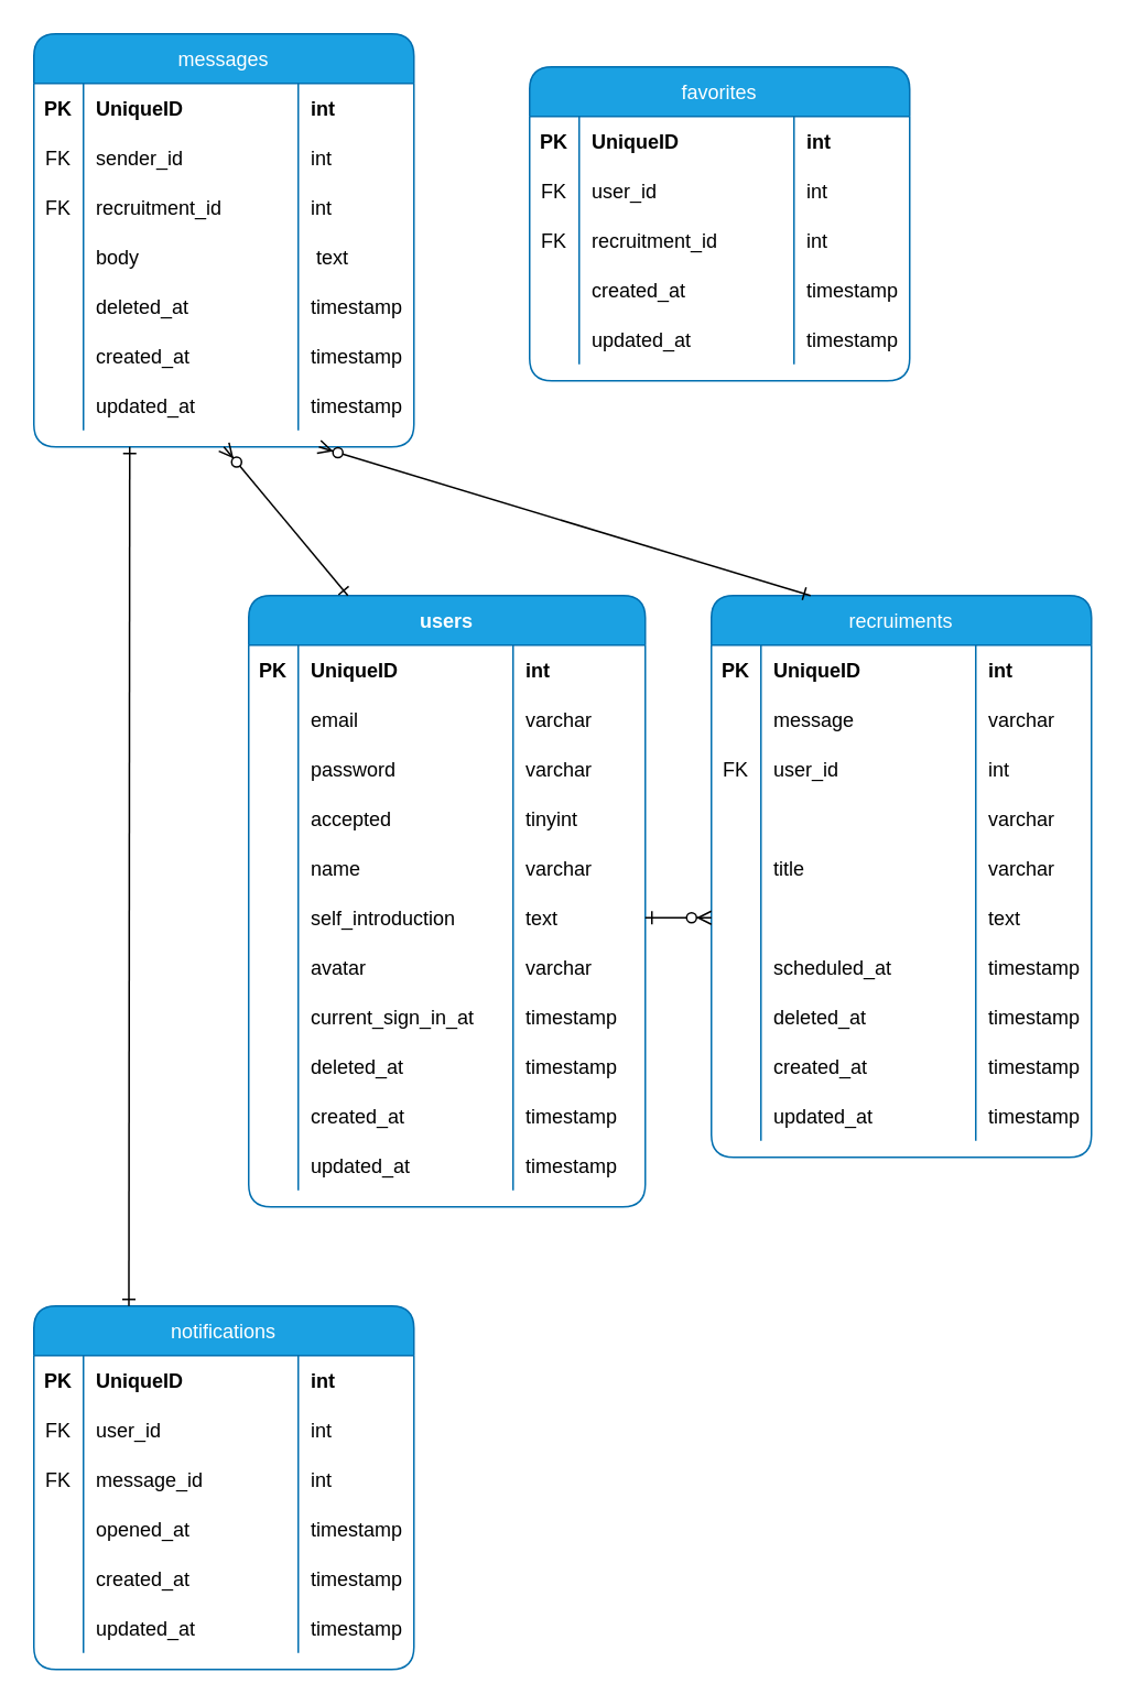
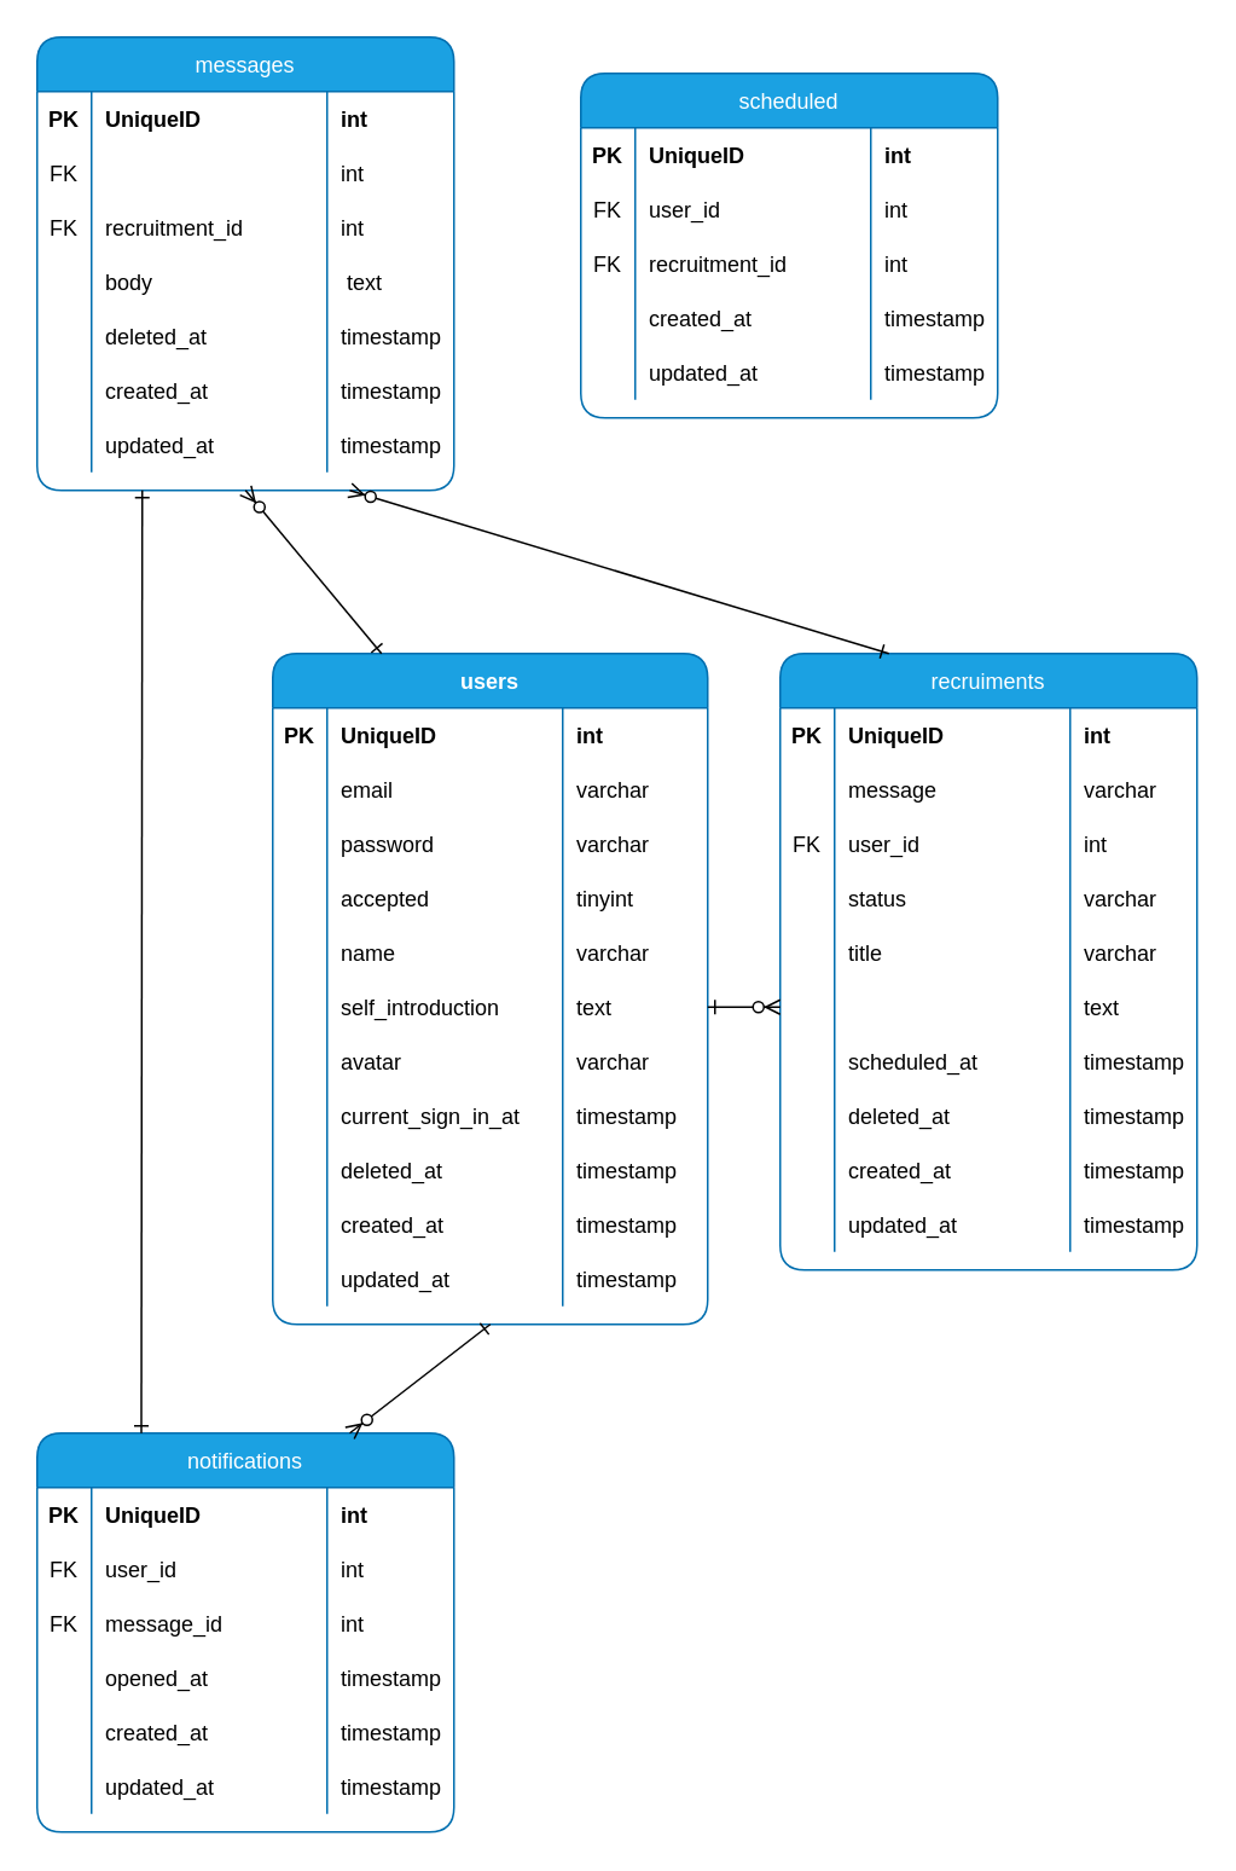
- <mxCell id="88" value="favorites" style="shape=table;startSize=30;container=1;collapsible=1;childLayout=tableLayout;fixedRows=1;rowLines=0;fontStyle=0;align=center;resizeLast=1;shadow=0;fillColor=#1ba1e2;strokeColor=#006EAF;fontColor=#ffffff;swimlaneFillColor=none;rounded=1;" vertex="1" parent="1"><mxGeometry x="320" y="40" width="230" height="190" as="geometry" /></mxCell>
+ <mxCell id="88" value="scheduled" style="shape=table;startSize=30;container=1;collapsible=1;childLayout=tableLayout;fixedRows=1;rowLines=0;fontStyle=0;align=center;resizeLast=1;shadow=0;fillColor=#1ba1e2;strokeColor=#006EAF;fontColor=#ffffff;swimlaneFillColor=none;rounded=1;" vertex="1" parent="1"><mxGeometry x="320" y="40" width="230" height="190" as="geometry" /></mxCell>
- <mxCell id="116" value="sender_id" style="shape=partialRectangle;connectable=0;fillColor=none;top=0;left=0;bottom=0;right=0;align=left;spacingLeft=6;overflow=hidden;rounded=1;" vertex="1" parent="114"><mxGeometry x="30" width="130" height="30" as="geometry" /></mxCell>
+ <mxCell id="62" value="status" style="shape=partialRectangle;connectable=0;fillColor=none;top=0;left=0;bottom=0;right=0;align=left;spacingLeft=6;overflow=hidden;rounded=1;" vertex="1" parent="60"><mxGeometry x="30" width="130" height="30" as="geometry" /></mxCell>
+ <mxCell id="165" style="edgeStyle=none;html=1;exitX=0.5;exitY=1;exitDx=0;exitDy=0;entryX=0.75;entryY=0;entryDx=0;entryDy=0;startArrow=ERone;startFill=0;endArrow=ERzeroToMany;endFill=1;" edge="1" parent="1" source="2" target="140"><mxGeometry relative="1" as="geometry"><mxPoint x="220" y="370" as="sourcePoint" /><mxPoint x="87.5" y="280" as="targetPoint" /></mxGeometry></mxCell>
